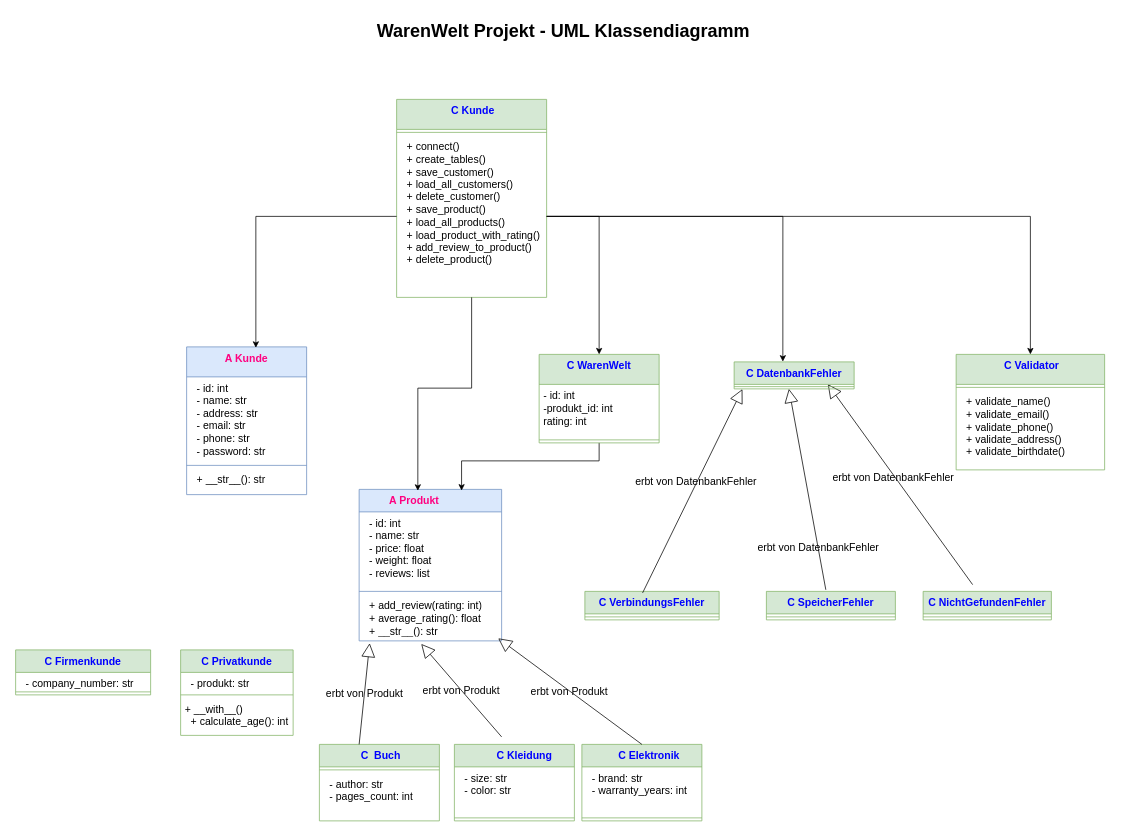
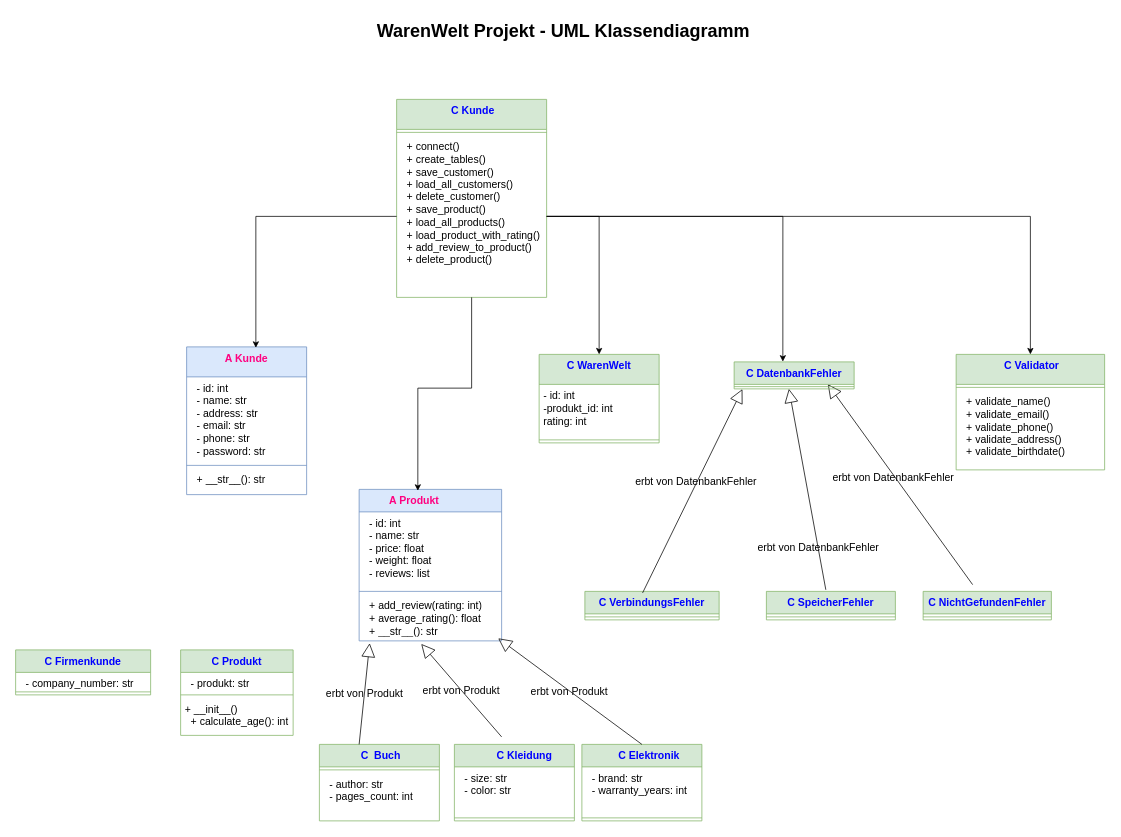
- <mxCell id="39" style="edgeStyle=orthogonalEdgeStyle;rounded=0;orthogonalLoop=1;jettySize=auto;html=1;entryX=0.719;entryY=0.008;entryDx=0;entryDy=0;entryPerimeter=0;" edge="1" parent="1" source="40" target="16"><mxGeometry relative="1" as="geometry"><mxPoint x="614" y="647" as="targetPoint" /><Array as="points"><mxPoint x="798" y="614" /><mxPoint x="615" y="614" /></Array></mxGeometry></mxCell>
- <mxCell id="9" value="&lt;font style=&quot;color: rgb(0, 0, 255);&quot;&gt;&lt;font style=&quot;&quot;&gt;C &lt;/font&gt;Privatkunde&lt;/font&gt;" style="swimlane;fontStyle=1;align=center;verticalAlign=top;childLayout=stackLayout;horizontal=1;startSize=30;horizontalStack=0;resizeParent=1;resizeParentMax=0;resizeLast=0;collapsible=1;marginBottom=0;whiteSpace=wrap;html=1;fontSize=14;labelBackgroundColor=none;fillColor=#d5e8d4;strokeColor=#82b366;" parent="1" vertex="1"><mxGeometry x="240" y="866" width="150" height="114" as="geometry" /></mxCell>
+ <mxCell id="9" value="&lt;font style=&quot;color: rgb(0, 0, 255);&quot;&gt;&lt;font style=&quot;&quot;&gt;C &lt;/font&gt;Produkt&lt;/font&gt;" style="swimlane;fontStyle=1;align=center;verticalAlign=top;childLayout=stackLayout;horizontal=1;startSize=30;horizontalStack=0;resizeParent=1;resizeParentMax=0;resizeLast=0;collapsible=1;marginBottom=0;whiteSpace=wrap;html=1;fontSize=14;labelBackgroundColor=none;fillColor=#d5e8d4;strokeColor=#82b366;" parent="1" vertex="1"><mxGeometry x="240" y="866" width="150" height="114" as="geometry" /></mxCell>
- <mxCell id="12" value="&lt;div&gt;+ __with__()&lt;/div&gt;&lt;div&gt;&amp;nbsp; + calculate_age(): int&lt;br&gt;&lt;/div&gt;" style="text;strokeColor=none;fillColor=none;align=left;verticalAlign=top;spacingLeft=4;spacingRight=4;overflow=hidden;rotatable=0;points=[[0,0.5],[1,0.5]];portConstraint=eastwest;whiteSpace=wrap;html=1;fontSize=14;labelBackgroundColor=none;" parent="9" vertex="1"><mxGeometry y="64" width="150" height="50" as="geometry" /></mxCell>
+ <mxCell id="12" value="&lt;div&gt;+ __init__()&lt;/div&gt;&lt;div&gt;&amp;nbsp; + calculate_age(): int&lt;br&gt;&lt;/div&gt;" style="text;strokeColor=none;fillColor=none;align=left;verticalAlign=top;spacingLeft=4;spacingRight=4;overflow=hidden;rotatable=0;points=[[0,0.5],[1,0.5]];portConstraint=eastwest;whiteSpace=wrap;html=1;fontSize=14;labelBackgroundColor=none;" parent="9" vertex="1"><mxGeometry y="64" width="150" height="50" as="geometry" /></mxCell>
